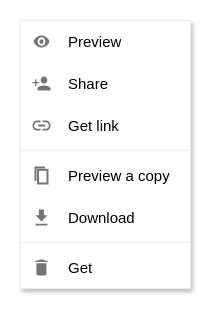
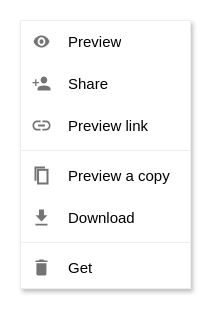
- <mxCell id="7" value="Get link" style="text;strokeColor=none;align=left;verticalAlign=middle;spacingLeft=46;spacingRight=10;overflow=hidden;points=[[0,0.5],[1,0.5]];portConstraint=eastwest;rotatable=0;whiteSpace=wrap;html=1;shape=mxgraph.bootstrap.topButton;rSize=3;fillColor=none;fontSize=15;fontColor=inherit;" parent="2" vertex="1"><mxGeometry y="84" width="170" height="42" as="geometry" /></mxCell>
+ <mxCell id="7" value="Preview link" style="text;strokeColor=none;align=left;verticalAlign=middle;spacingLeft=46;spacingRight=10;overflow=hidden;points=[[0,0.5],[1,0.5]];portConstraint=eastwest;rotatable=0;whiteSpace=wrap;html=1;shape=mxgraph.bootstrap.topButton;rSize=3;fillColor=none;fontSize=15;fontColor=inherit;" parent="2" vertex="1"><mxGeometry y="84" width="170" height="42" as="geometry" /></mxCell>
